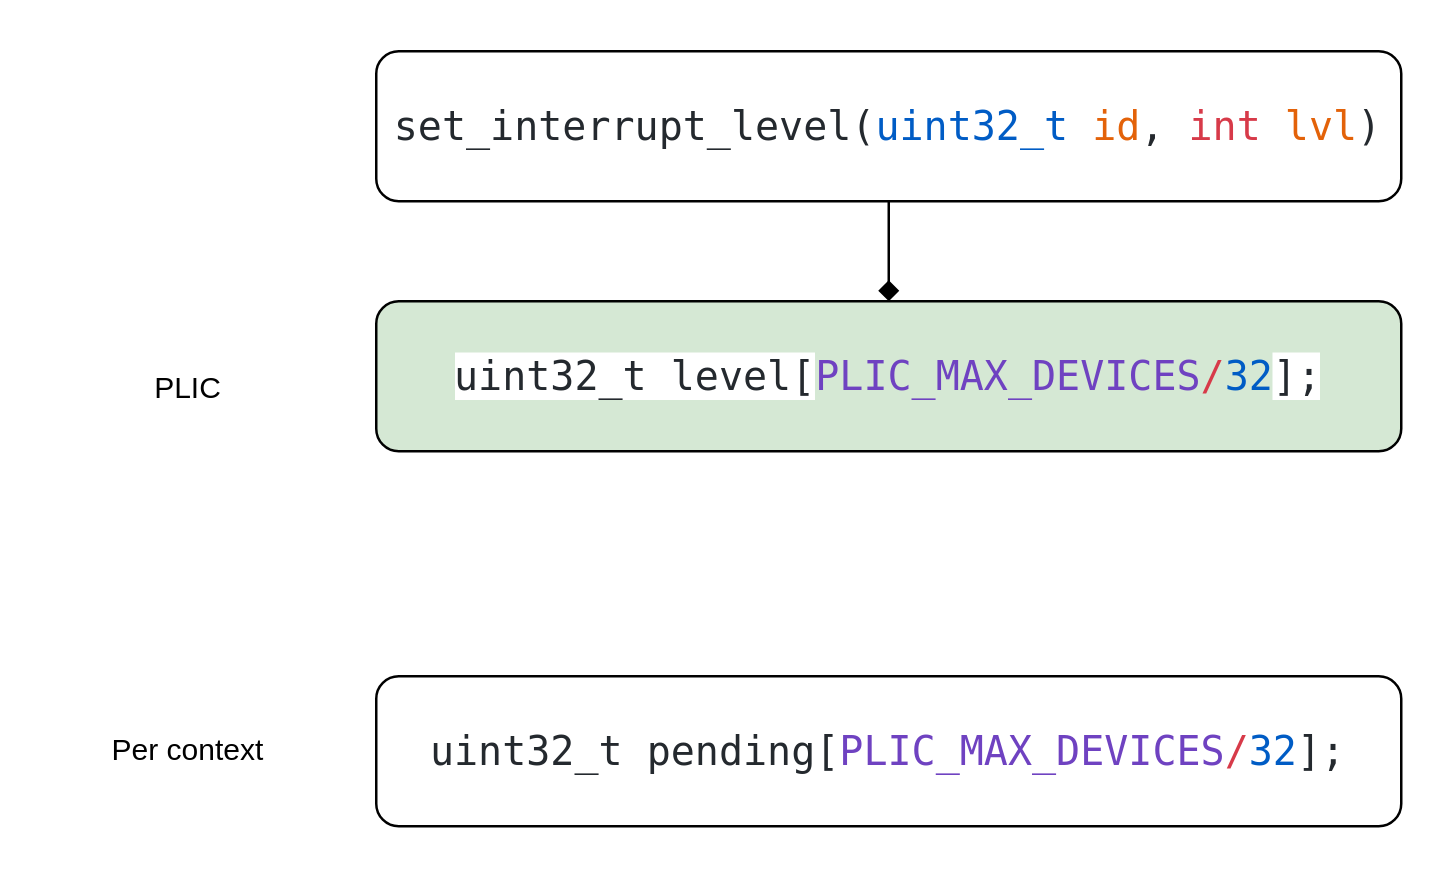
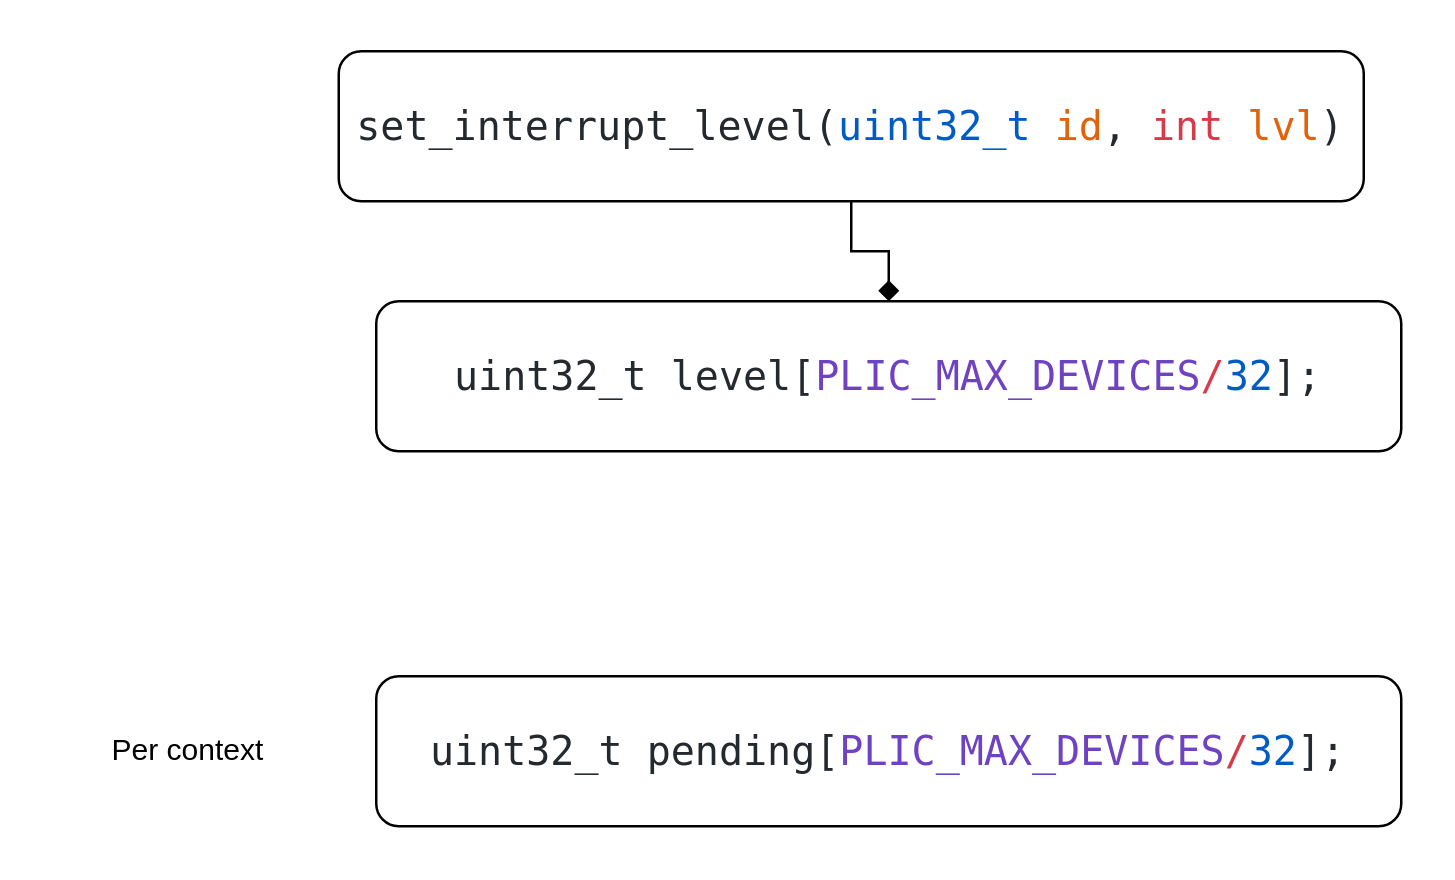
- <mxCell id="5" value="&lt;div style=&quot;color: rgb(36, 41, 46); background-color: rgb(255, 255, 255); font-family: &amp;quot;Source Code Pro&amp;quot;, &amp;quot;Note Sans&amp;quot;, monospace, &amp;quot;Droid Sans Mono&amp;quot;, &amp;quot;monospace&amp;quot;, monospace; font-size: 16px; line-height: 22px;&quot;&gt;set_interrupt_level(&lt;span style=&quot;color: #005cc5;&quot;&gt;uint32_t&lt;/span&gt; &lt;span style=&quot;color: #e36209;&quot;&gt;id&lt;/span&gt;, &lt;span style=&quot;color: #d73a49;&quot;&gt;int&lt;/span&gt; &lt;span style=&quot;color: #e36209;&quot;&gt;lvl&lt;/span&gt;)&lt;/div&gt;" style="rounded=1;whiteSpace=wrap;html=1;" vertex="1" parent="1"><mxGeometry x="150" y="20" width="410" height="60" as="geometry" /></mxCell>
+ <mxCell id="5" value="&lt;div style=&quot;color: rgb(36, 41, 46); background-color: rgb(255, 255, 255); font-family: &amp;quot;Source Code Pro&amp;quot;, &amp;quot;Note Sans&amp;quot;, monospace, &amp;quot;Droid Sans Mono&amp;quot;, &amp;quot;monospace&amp;quot;, monospace; font-size: 16px; line-height: 22px;&quot;&gt;set_interrupt_level(&lt;span style=&quot;color: #005cc5;&quot;&gt;uint32_t&lt;/span&gt; &lt;span style=&quot;color: #e36209;&quot;&gt;id&lt;/span&gt;, &lt;span style=&quot;color: #d73a49;&quot;&gt;int&lt;/span&gt; &lt;span style=&quot;color: #e36209;&quot;&gt;lvl&lt;/span&gt;)&lt;/div&gt;" style="rounded=1;whiteSpace=wrap;html=1;" vertex="1" parent="1"><mxGeometry x="135" y="20" width="410" height="60" as="geometry" /></mxCell>
- <mxCell id="2" value="&lt;span style=&quot;background-color: rgb(255, 255, 255); color: rgb(36, 41, 46); font-family: &amp;quot;Source Code Pro&amp;quot;, &amp;quot;Note Sans&amp;quot;, monospace, &amp;quot;Droid Sans Mono&amp;quot;, &amp;quot;monospace&amp;quot;, monospace; font-size: 16px;&quot;&gt;uint32_t level[&lt;/span&gt;&lt;span style=&quot;font-family: &amp;quot;Source Code Pro&amp;quot;, &amp;quot;Note Sans&amp;quot;, monospace, &amp;quot;Droid Sans Mono&amp;quot;, &amp;quot;monospace&amp;quot;, monospace; font-size: 16px; color: rgb(111, 66, 193);&quot;&gt;PLIC_MAX_DEVICES&lt;/span&gt;&lt;span style=&quot;font-family: &amp;quot;Source Code Pro&amp;quot;, &amp;quot;Note Sans&amp;quot;, monospace, &amp;quot;Droid Sans Mono&amp;quot;, &amp;quot;monospace&amp;quot;, monospace; font-size: 16px; color: rgb(215, 58, 73);&quot;&gt;/&lt;/span&gt;&lt;span style=&quot;font-family: &amp;quot;Source Code Pro&amp;quot;, &amp;quot;Note Sans&amp;quot;, monospace, &amp;quot;Droid Sans Mono&amp;quot;, &amp;quot;monospace&amp;quot;, monospace; font-size: 16px; color: rgb(0, 92, 197);&quot;&gt;32&lt;/span&gt;&lt;span style=&quot;background-color: rgb(255, 255, 255); color: rgb(36, 41, 46); font-family: &amp;quot;Source Code Pro&amp;quot;, &amp;quot;Note Sans&amp;quot;, monospace, &amp;quot;Droid Sans Mono&amp;quot;, &amp;quot;monospace&amp;quot;, monospace; font-size: 16px;&quot;&gt;];&lt;/span&gt;" style="rounded=1;whiteSpace=wrap;html=1;fillColor=#d5e8d4;" vertex="1" parent="1"><mxGeometry x="150" y="120" width="410" height="60" as="geometry" /></mxCell>
+ <mxCell id="2" value="&lt;span style=&quot;background-color: rgb(255, 255, 255); color: rgb(36, 41, 46); font-family: &amp;quot;Source Code Pro&amp;quot;, &amp;quot;Note Sans&amp;quot;, monospace, &amp;quot;Droid Sans Mono&amp;quot;, &amp;quot;monospace&amp;quot;, monospace; font-size: 16px;&quot;&gt;uint32_t level[&lt;/span&gt;&lt;span style=&quot;font-family: &amp;quot;Source Code Pro&amp;quot;, &amp;quot;Note Sans&amp;quot;, monospace, &amp;quot;Droid Sans Mono&amp;quot;, &amp;quot;monospace&amp;quot;, monospace; font-size: 16px; color: rgb(111, 66, 193);&quot;&gt;PLIC_MAX_DEVICES&lt;/span&gt;&lt;span style=&quot;font-family: &amp;quot;Source Code Pro&amp;quot;, &amp;quot;Note Sans&amp;quot;, monospace, &amp;quot;Droid Sans Mono&amp;quot;, &amp;quot;monospace&amp;quot;, monospace; font-size: 16px; color: rgb(215, 58, 73);&quot;&gt;/&lt;/span&gt;&lt;span style=&quot;font-family: &amp;quot;Source Code Pro&amp;quot;, &amp;quot;Note Sans&amp;quot;, monospace, &amp;quot;Droid Sans Mono&amp;quot;, &amp;quot;monospace&amp;quot;, monospace; font-size: 16px; color: rgb(0, 92, 197);&quot;&gt;32&lt;/span&gt;&lt;span style=&quot;background-color: rgb(255, 255, 255); color: rgb(36, 41, 46); font-family: &amp;quot;Source Code Pro&amp;quot;, &amp;quot;Note Sans&amp;quot;, monospace, &amp;quot;Droid Sans Mono&amp;quot;, &amp;quot;monospace&amp;quot;, monospace; font-size: 16px;&quot;&gt;];&lt;/span&gt;" style="rounded=1;whiteSpace=wrap;html=1;" vertex="1" parent="1"><mxGeometry x="150" y="120" width="410" height="60" as="geometry" /></mxCell>
- <mxCell id="7" value="PLIC" style="text;html=1;strokeColor=none;fillColor=none;align=center;verticalAlign=middle;whiteSpace=wrap;rounded=0;" vertex="1" parent="1"><mxGeometry x="20" y="140" width="110" height="30" as="geometry" /></mxCell>
